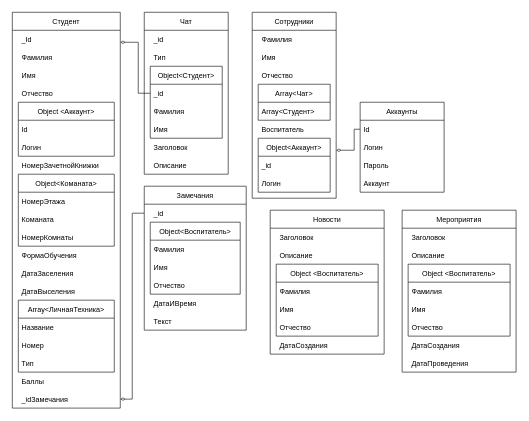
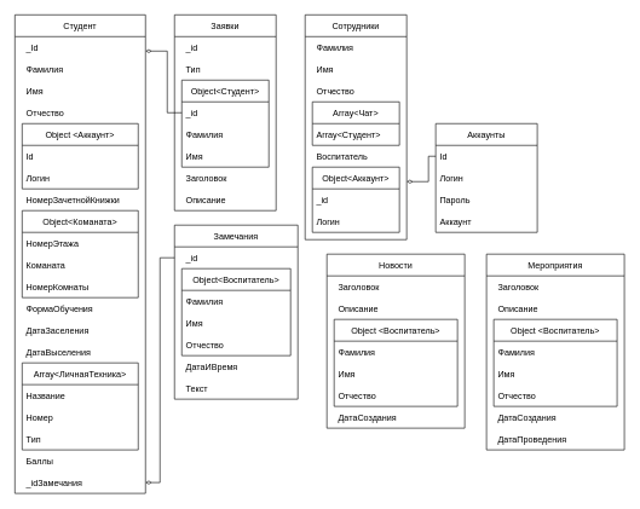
- <mxCell id="66" value="Чат" style="swimlane;fontStyle=0;childLayout=stackLayout;horizontal=1;startSize=30;horizontalStack=0;resizeParent=1;resizeParentMax=0;resizeLast=0;collapsible=1;marginBottom=0;labelBorderColor=none;strokeColor=#000000;strokeWidth=1;fontSize=12;marginLeft=10;marginRight=10;" vertex="1" parent="1"><mxGeometry x="240" y="20" width="140" height="270" as="geometry" /></mxCell>
+ <mxCell id="66" value="Заявки" style="swimlane;fontStyle=0;childLayout=stackLayout;horizontal=1;startSize=30;horizontalStack=0;resizeParent=1;resizeParentMax=0;resizeLast=0;collapsible=1;marginBottom=0;labelBorderColor=none;strokeColor=#000000;strokeWidth=1;fontSize=12;marginLeft=10;marginRight=10;" vertex="1" parent="1"><mxGeometry x="240" y="20" width="140" height="270" as="geometry" /></mxCell>
